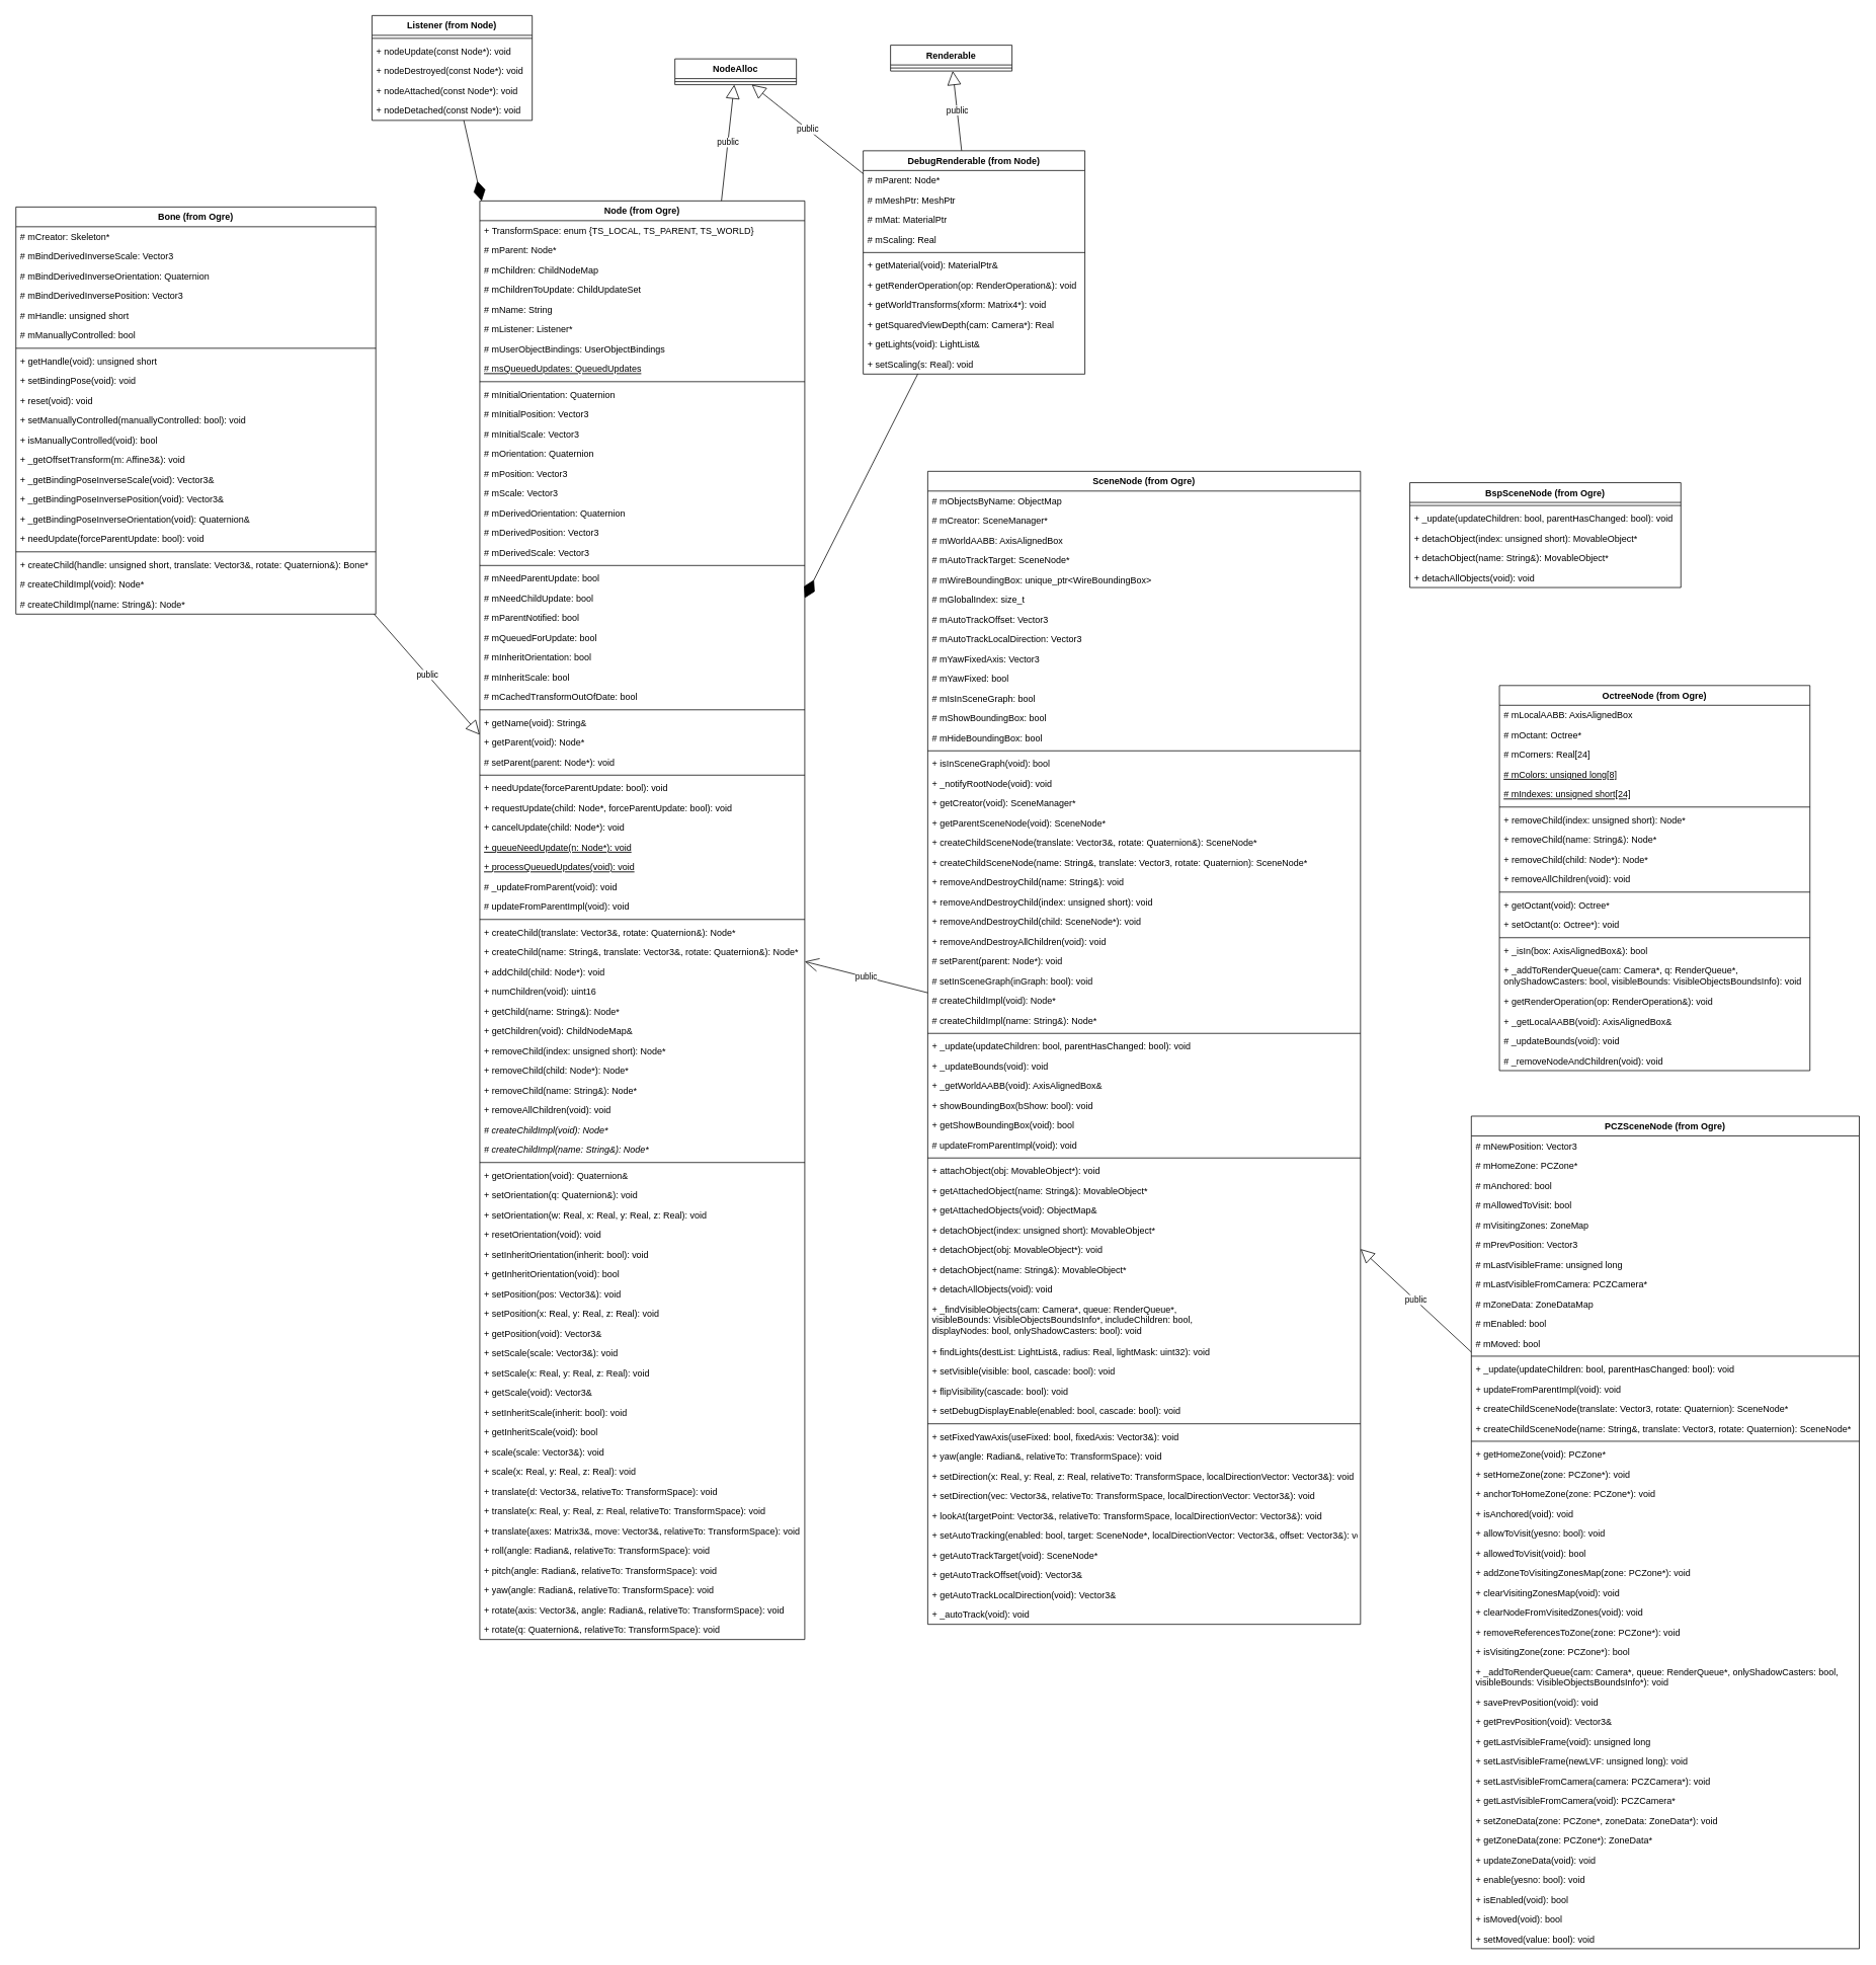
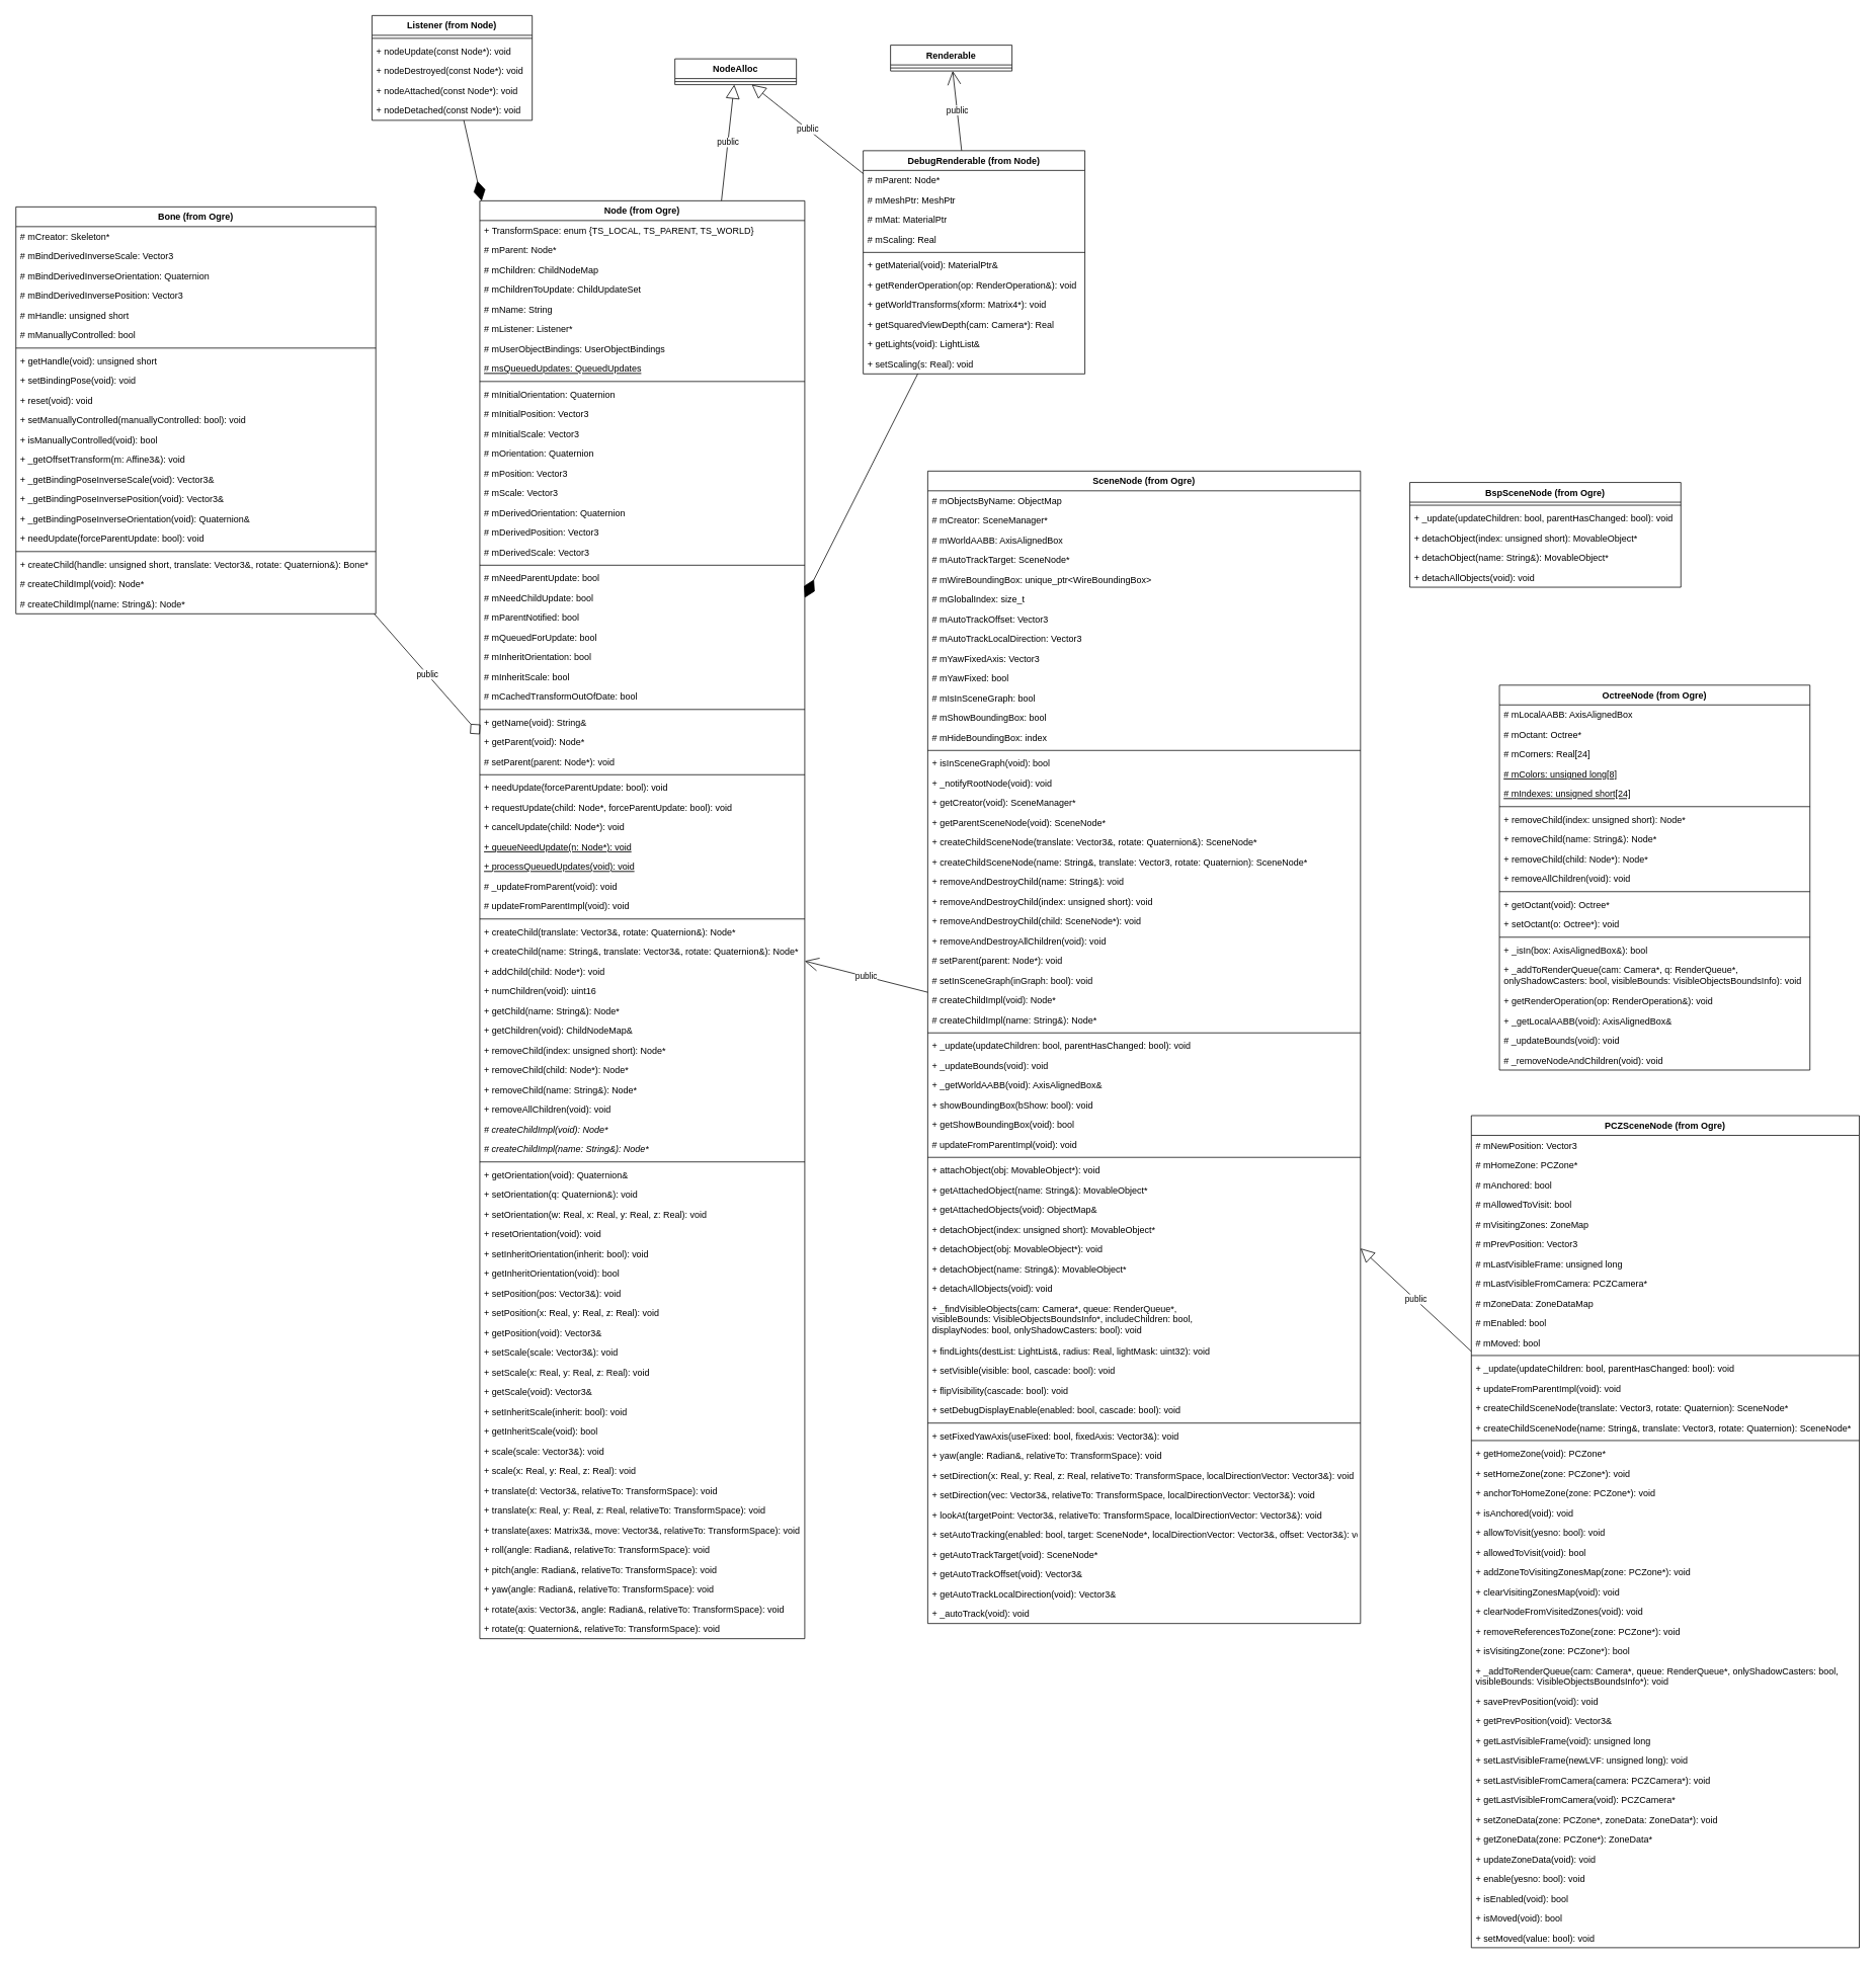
- <mxCell id="104" value="public" style="endArrow=block;endSize=16;endFill=0;html=1;" parent="1" source="86" target="102" edge="1"><mxGeometry width="160" relative="1" as="geometry"><mxPoint x="1262" y="150" as="sourcePoint" /><mxPoint x="1422" y="150" as="targetPoint" /></mxGeometry></mxCell>
+ <mxCell id="104" value="public" style="endArrow=open;endSize=16;endFill=0;html=1;" parent="1" source="86" target="102" edge="1"><mxGeometry width="160" relative="1" as="geometry"><mxPoint x="1262" y="150" as="sourcePoint" /><mxPoint x="1422" y="150" as="targetPoint" /></mxGeometry></mxCell>
- <mxCell id="189" value="public" style="endArrow=block;endSize=16;endFill=0;html=1;" parent="1" source="167" target="2" edge="1"><mxGeometry width="160" relative="1" as="geometry"><mxPoint x="414" y="295" as="sourcePoint" /><mxPoint x="574" y="295" as="targetPoint" /></mxGeometry></mxCell>
+ <mxCell id="189" value="public" style="endArrow=diamond;endSize=16;endFill=0;html=1;" parent="1" source="167" target="2" edge="1"><mxGeometry width="160" relative="1" as="geometry"><mxPoint x="414" y="295" as="sourcePoint" /><mxPoint x="574" y="295" as="targetPoint" /></mxGeometry></mxCell>
- <mxCell id="119" value="# mHideBoundingBox: bool" style="text;strokeColor=none;fillColor=none;align=left;verticalAlign=top;spacingLeft=4;spacingRight=4;overflow=hidden;rotatable=0;points=[[0,0.5],[1,0.5]];portConstraint=eastwest;rounded=0;shadow=0;glass=0;labelBackgroundColor=none;sketch=0;" parent="106" vertex="1"><mxGeometry y="338" width="570" height="26" as="geometry" /></mxCell>
+ <mxCell id="119" value="# mHideBoundingBox: index" style="text;strokeColor=none;fillColor=none;align=left;verticalAlign=top;spacingLeft=4;spacingRight=4;overflow=hidden;rotatable=0;points=[[0,0.5],[1,0.5]];portConstraint=eastwest;rounded=0;shadow=0;glass=0;labelBackgroundColor=none;sketch=0;" parent="106" vertex="1"><mxGeometry y="338" width="570" height="26" as="geometry" /></mxCell>
